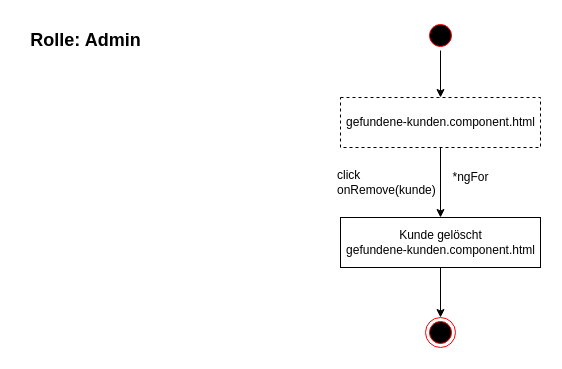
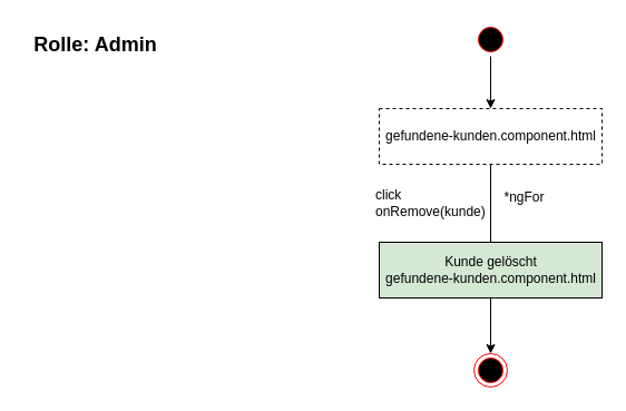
- <mxCell id="5" style="edgeStyle=orthogonalEdgeStyle;rounded=0;orthogonalLoop=1;jettySize=auto;html=1;" parent="1" source="6" target="8" edge="1"><mxGeometry relative="1" as="geometry" /></mxCell>
+ <mxCell id="5" style="edgeStyle=orthogonalEdgeStyle;rounded=0;orthogonalLoop=1;jettySize=auto;html=1;endArrow=none;" parent="1" source="6" target="8" edge="1"><mxGeometry relative="1" as="geometry" /></mxCell>
- <mxCell id="8" value="Kunde gelöscht&lt;br&gt;gefundene-kunden.component.html" style="html=1;" parent="1" vertex="1"><mxGeometry x="340" y="217" width="200" height="50" as="geometry" /></mxCell>
+ <mxCell id="8" value="Kunde gelöscht&lt;br&gt;gefundene-kunden.component.html" style="html=1;fillColor=#d5e8d4;" parent="1" vertex="1"><mxGeometry x="340" y="217" width="200" height="50" as="geometry" /></mxCell>
